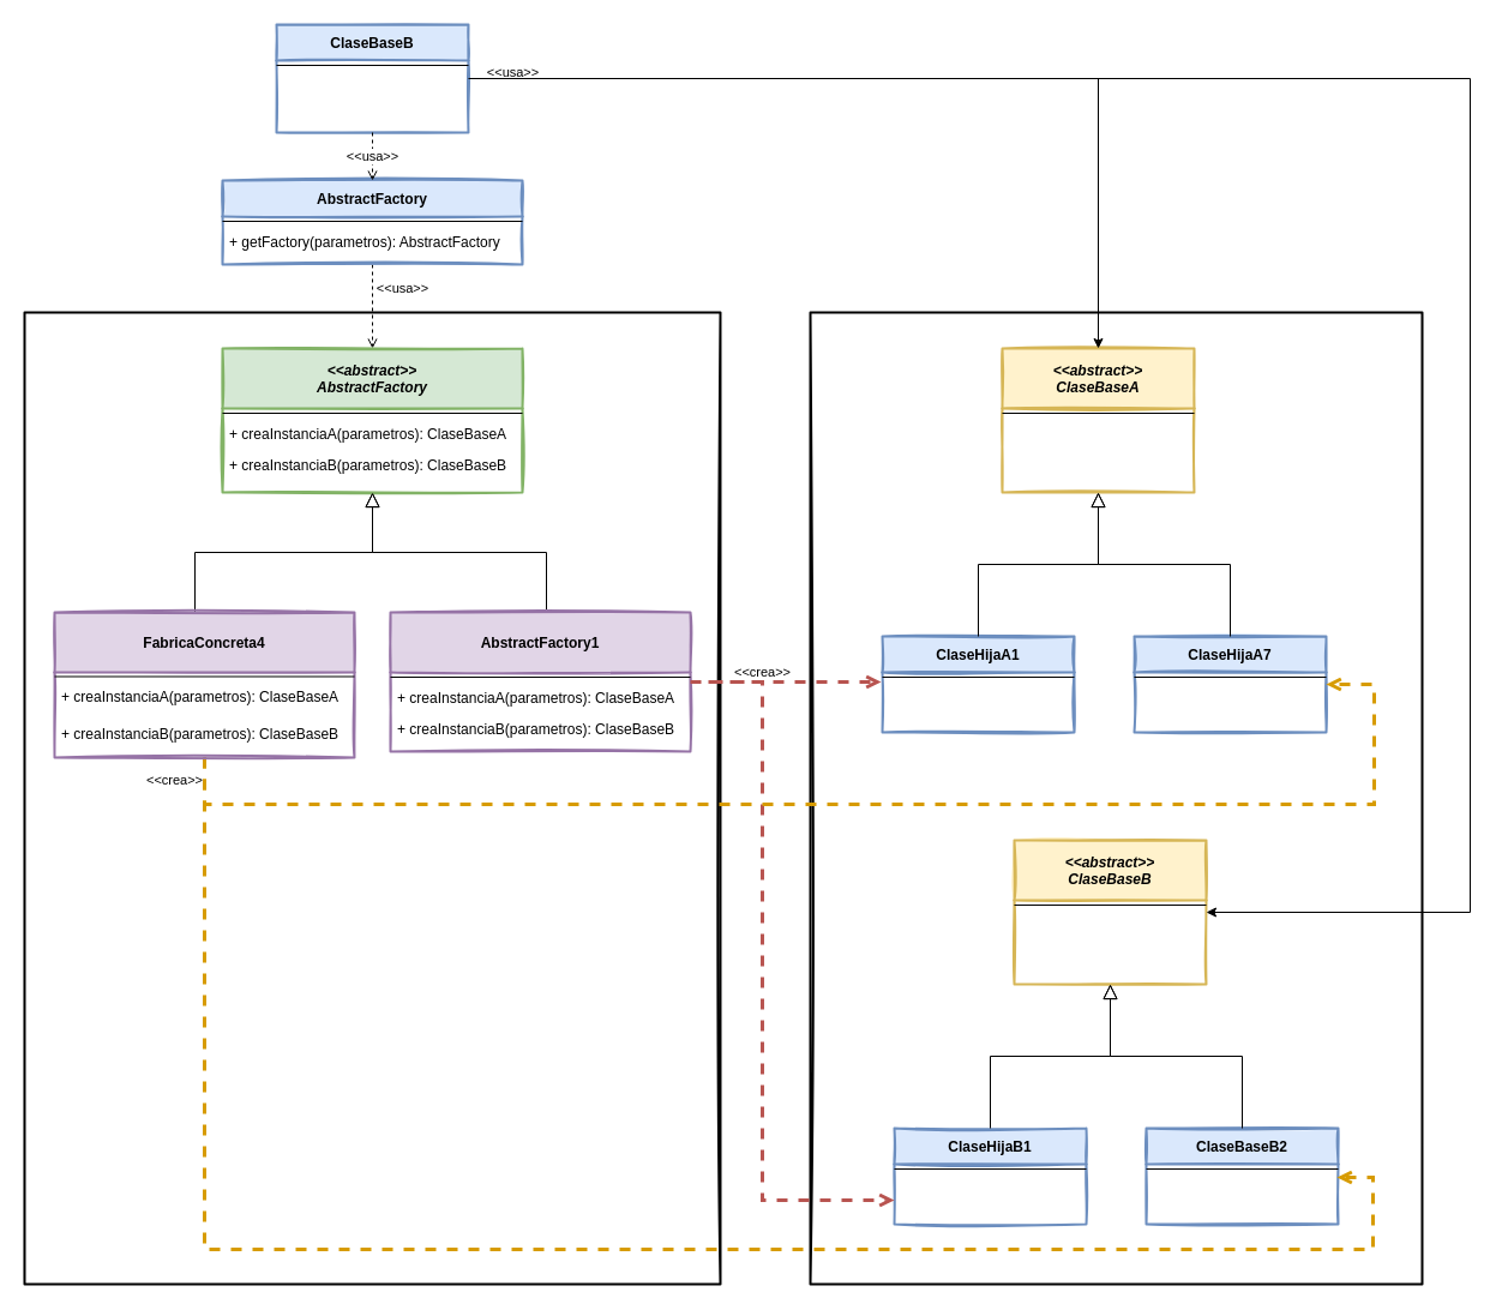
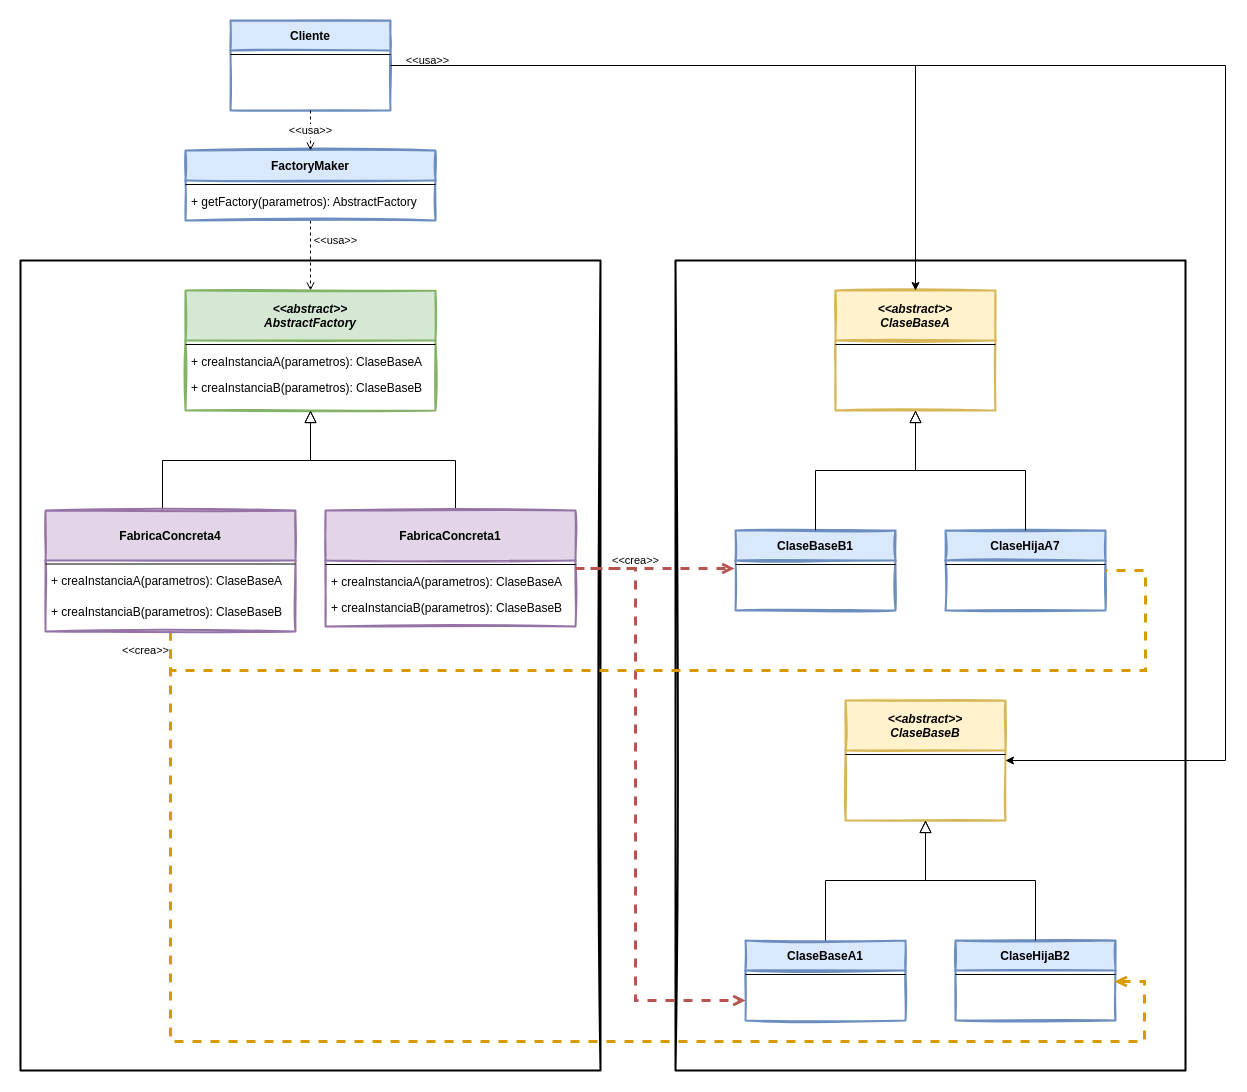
- <mxCell id="14" value="ClaseBaseB" style="swimlane;fontStyle=1;align=center;verticalAlign=middle;childLayout=stackLayout;horizontal=1;startSize=30;horizontalStack=0;resizeParent=1;resizeLast=0;collapsible=1;marginBottom=0;rounded=0;shadow=0;strokeWidth=2;strokeColor=#6c8ebf;fillColor=#dae8fc;swimlaneFillColor=rgba(255, 255, 255, 1);sketch=1;fillStyle=solid;" parent="1" vertex="1"><mxGeometry x="230" y="20" width="160" height="90" as="geometry"><mxRectangle x="550" y="140" width="160" height="26" as="alternateBounds" /></mxGeometry></mxCell>
+ <mxCell id="14" value="Cliente" style="swimlane;fontStyle=1;align=center;verticalAlign=middle;childLayout=stackLayout;horizontal=1;startSize=30;horizontalStack=0;resizeParent=1;resizeLast=0;collapsible=1;marginBottom=0;rounded=0;shadow=0;strokeWidth=2;strokeColor=#6c8ebf;fillColor=#dae8fc;swimlaneFillColor=rgba(255, 255, 255, 1);sketch=1;fillStyle=solid;" parent="1" vertex="1"><mxGeometry x="230" y="20" width="160" height="90" as="geometry"><mxRectangle x="550" y="140" width="160" height="26" as="alternateBounds" /></mxGeometry></mxCell>
- <mxCell id="42" value="AbstractFactory" style="swimlane;fontStyle=1;align=center;verticalAlign=middle;childLayout=stackLayout;horizontal=1;startSize=30;horizontalStack=0;resizeParent=1;resizeLast=0;collapsible=1;marginBottom=0;rounded=0;shadow=0;strokeWidth=2;strokeColor=#6c8ebf;fillColor=#dae8fc;swimlaneFillColor=rgba(255, 255, 255, 1);sketch=1;fillStyle=solid;" parent="1" vertex="1"><mxGeometry x="185" y="150" width="250" height="70" as="geometry"><mxRectangle x="550" y="140" width="160" height="26" as="alternateBounds" /></mxGeometry></mxCell>
+ <mxCell id="42" value="FactoryMaker" style="swimlane;fontStyle=1;align=center;verticalAlign=middle;childLayout=stackLayout;horizontal=1;startSize=30;horizontalStack=0;resizeParent=1;resizeLast=0;collapsible=1;marginBottom=0;rounded=0;shadow=0;strokeWidth=2;strokeColor=#6c8ebf;fillColor=#dae8fc;swimlaneFillColor=rgba(255, 255, 255, 1);sketch=1;fillStyle=solid;" parent="1" vertex="1"><mxGeometry x="185" y="150" width="250" height="70" as="geometry"><mxRectangle x="550" y="140" width="160" height="26" as="alternateBounds" /></mxGeometry></mxCell>
- <mxCell id="21" value="AbstractFactory1" style="swimlane;fontStyle=1;align=center;verticalAlign=middle;childLayout=stackLayout;horizontal=1;startSize=50;horizontalStack=0;resizeParent=1;resizeLast=0;collapsible=1;marginBottom=0;rounded=0;shadow=0;strokeWidth=2;strokeColor=#9673a6;fillColor=#e1d5e7;swimlaneFillColor=rgba(255, 255, 255, 1);sketch=1;fillStyle=solid;" parent="1" vertex="1"><mxGeometry x="325" y="510" width="250" height="116" as="geometry"><mxRectangle x="340" y="380" width="170" height="26" as="alternateBounds" /></mxGeometry></mxCell>
+ <mxCell id="21" value="FabricaConcreta1" style="swimlane;fontStyle=1;align=center;verticalAlign=middle;childLayout=stackLayout;horizontal=1;startSize=50;horizontalStack=0;resizeParent=1;resizeLast=0;collapsible=1;marginBottom=0;rounded=0;shadow=0;strokeWidth=2;strokeColor=#9673a6;fillColor=#e1d5e7;swimlaneFillColor=rgba(255, 255, 255, 1);sketch=1;fillStyle=solid;" parent="1" vertex="1"><mxGeometry x="325" y="510" width="250" height="116" as="geometry"><mxRectangle x="340" y="380" width="170" height="26" as="alternateBounds" /></mxGeometry></mxCell>
- <mxCell id="6" value="ClaseHijaA1" style="swimlane;fontStyle=1;align=center;verticalAlign=middle;childLayout=stackLayout;horizontal=1;startSize=30;horizontalStack=0;resizeParent=1;resizeLast=0;collapsible=1;marginBottom=0;rounded=0;shadow=0;strokeWidth=2;strokeColor=#6c8ebf;fillColor=#dae8fc;swimlaneFillColor=rgba(255, 255, 255, 1);sketch=1;fillStyle=solid;" parent="1" vertex="1"><mxGeometry x="735" y="530" width="160" height="80" as="geometry"><mxRectangle x="130" y="380" width="160" height="26" as="alternateBounds" /></mxGeometry></mxCell>
+ <mxCell id="6" value="ClaseBaseB1" style="swimlane;fontStyle=1;align=center;verticalAlign=middle;childLayout=stackLayout;horizontal=1;startSize=30;horizontalStack=0;resizeParent=1;resizeLast=0;collapsible=1;marginBottom=0;rounded=0;shadow=0;strokeWidth=2;strokeColor=#6c8ebf;fillColor=#dae8fc;swimlaneFillColor=rgba(255, 255, 255, 1);sketch=1;fillStyle=solid;" parent="1" vertex="1"><mxGeometry x="735" y="530" width="160" height="80" as="geometry"><mxRectangle x="130" y="380" width="160" height="26" as="alternateBounds" /></mxGeometry></mxCell>
- <mxCell id="36" value="" style="edgeStyle=orthogonalEdgeStyle;rounded=0;orthogonalLoop=1;jettySize=auto;html=1;startSize=30;dashed=1;endFill=0;endArrow=open;exitX=0.5;exitY=1;exitDx=0;exitDy=0;entryX=1;entryY=0.5;entryDx=0;entryDy=0;fillColor=#ffe6cc;strokeColor=#d79b00;strokeWidth=3;" parent="1" source="38" target="9" edge="1"><mxGeometry x="-0.878" y="-10" relative="1" as="geometry"><mxPoint as="offset" /><mxPoint x="225" y="710" as="sourcePoint" /><mxPoint x="745" y="680" as="targetPoint" /><Array as="points"><mxPoint x="170" y="670" /><mxPoint x="1145" y="670" /><mxPoint x="1145" y="570" /></Array></mxGeometry></mxCell>
+ <mxCell id="36" value="" style="edgeStyle=orthogonalEdgeStyle;rounded=0;orthogonalLoop=1;jettySize=auto;html=1;startSize=30;dashed=1;endFill=0;endArrow=none;exitX=0.5;exitY=1;exitDx=0;exitDy=0;entryX=1;entryY=0.5;entryDx=0;entryDy=0;fillColor=#ffe6cc;strokeColor=#d79b00;strokeWidth=3;" parent="1" source="38" target="9" edge="1"><mxGeometry x="-0.878" y="-10" relative="1" as="geometry"><mxPoint as="offset" /><mxPoint x="225" y="710" as="sourcePoint" /><mxPoint x="745" y="680" as="targetPoint" /><Array as="points"><mxPoint x="170" y="670" /><mxPoint x="1145" y="670" /><mxPoint x="1145" y="570" /></Array></mxGeometry></mxCell>
- <mxCell id="29" value="ClaseHijaB1" style="swimlane;fontStyle=1;align=center;verticalAlign=middle;childLayout=stackLayout;horizontal=1;startSize=30;horizontalStack=0;resizeParent=1;resizeLast=0;collapsible=1;marginBottom=0;rounded=0;shadow=0;strokeWidth=2;strokeColor=#6c8ebf;fillColor=#dae8fc;swimlaneFillColor=rgba(255, 255, 255, 1);sketch=1;fillStyle=solid;" parent="1" vertex="1"><mxGeometry x="745" y="940" width="160" height="80" as="geometry"><mxRectangle x="130" y="380" width="160" height="26" as="alternateBounds" /></mxGeometry></mxCell>
+ <mxCell id="29" value="ClaseBaseA1" style="swimlane;fontStyle=1;align=center;verticalAlign=middle;childLayout=stackLayout;horizontal=1;startSize=30;horizontalStack=0;resizeParent=1;resizeLast=0;collapsible=1;marginBottom=0;rounded=0;shadow=0;strokeWidth=2;strokeColor=#6c8ebf;fillColor=#dae8fc;swimlaneFillColor=rgba(255, 255, 255, 1);sketch=1;fillStyle=solid;" parent="1" vertex="1"><mxGeometry x="745" y="940" width="160" height="80" as="geometry"><mxRectangle x="130" y="380" width="160" height="26" as="alternateBounds" /></mxGeometry></mxCell>
- <mxCell id="32" value="ClaseBaseB2" style="swimlane;fontStyle=1;align=center;verticalAlign=middle;childLayout=stackLayout;horizontal=1;startSize=30;horizontalStack=0;resizeParent=1;resizeLast=0;collapsible=1;marginBottom=0;rounded=0;shadow=0;strokeWidth=2;strokeColor=#6c8ebf;fillColor=#dae8fc;swimlaneFillColor=rgba(255, 255, 255, 1);sketch=1;fillStyle=solid;" parent="1" vertex="1"><mxGeometry x="955" y="940" width="160" height="80" as="geometry"><mxRectangle x="340" y="380" width="170" height="26" as="alternateBounds" /></mxGeometry></mxCell>
+ <mxCell id="32" value="ClaseHijaB2" style="swimlane;fontStyle=1;align=center;verticalAlign=middle;childLayout=stackLayout;horizontal=1;startSize=30;horizontalStack=0;resizeParent=1;resizeLast=0;collapsible=1;marginBottom=0;rounded=0;shadow=0;strokeWidth=2;strokeColor=#6c8ebf;fillColor=#dae8fc;swimlaneFillColor=rgba(255, 255, 255, 1);sketch=1;fillStyle=solid;" parent="1" vertex="1"><mxGeometry x="955" y="940" width="160" height="80" as="geometry"><mxRectangle x="340" y="380" width="170" height="26" as="alternateBounds" /></mxGeometry></mxCell>
